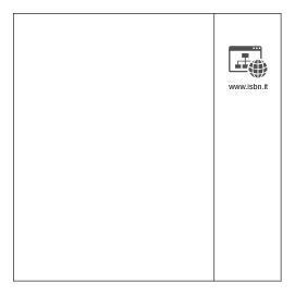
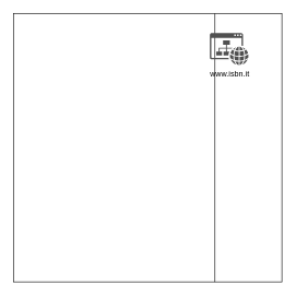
- <mxCell id="4" value="www.isbn.it" style="sketch=0;pointerEvents=1;shadow=0;dashed=0;html=1;strokeColor=none;fillColor=#505050;labelPosition=center;verticalLabelPosition=bottom;verticalAlign=top;outlineConnect=0;align=center;shape=mxgraph.office.sites.website;" vertex="1" parent="1"><mxGeometry x="350" y="70" width="59" height="49" as="geometry" /></mxCell>
+ <mxCell id="4" value="www.isbn.it" style="sketch=0;pointerEvents=1;shadow=0;dashed=0;html=1;strokeColor=none;fillColor=#505050;labelPosition=center;verticalLabelPosition=bottom;verticalAlign=top;outlineConnect=0;align=center;shape=mxgraph.office.sites.website;" vertex="1" parent="1"><mxGeometry x="320" y="50" width="59" height="49" as="geometry" /></mxCell>
